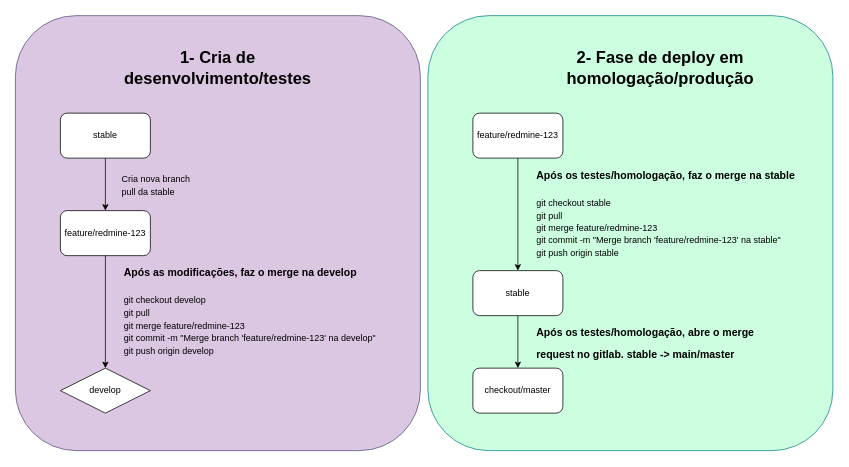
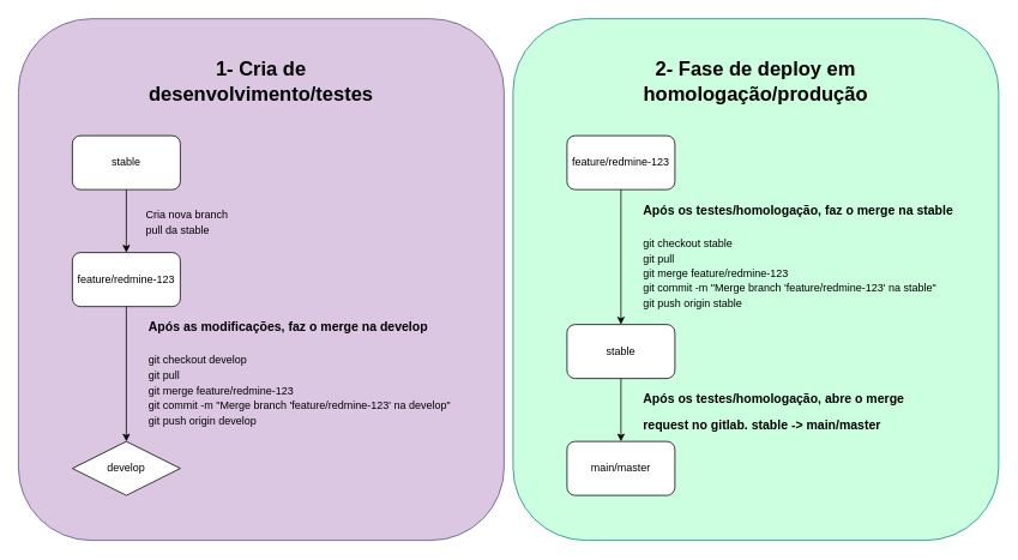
- <mxCell id="11" value="&lt;b&gt;&lt;font style=&quot;font-size: 22px;&quot;&gt;2- Fase de deploy em homologação/produção&lt;/font&gt;&lt;/b&gt;" style="text;html=1;strokeColor=none;fillColor=none;align=center;verticalAlign=middle;whiteSpace=wrap;rounded=0;fontSize=12;fontColor=#000000;" vertex="1" parent="1"><mxGeometry x="750" y="60" width="260" height="60" as="geometry" /></mxCell>
+ <mxCell id="11" value="&lt;b&gt;&lt;font style=&quot;font-size: 22px;&quot;&gt;2- Fase de deploy em homologação/produção&lt;/font&gt;&lt;/b&gt;" style="text;html=1;strokeColor=none;fillColor=none;align=center;verticalAlign=middle;whiteSpace=wrap;rounded=0;fontSize=12;fontColor=#000000;" vertex="1" parent="1"><mxGeometry x="710" y="60" width="260" height="60" as="geometry" /></mxCell>
- <mxCell id="15" value="checkout/master" style="rounded=1;whiteSpace=wrap;html=1;" vertex="1" parent="1"><mxGeometry x="630" y="490" width="120" height="60" as="geometry" /></mxCell>
+ <mxCell id="15" value="main/master" style="rounded=1;whiteSpace=wrap;html=1;" vertex="1" parent="1"><mxGeometry x="630" y="490" width="120" height="60" as="geometry" /></mxCell>
